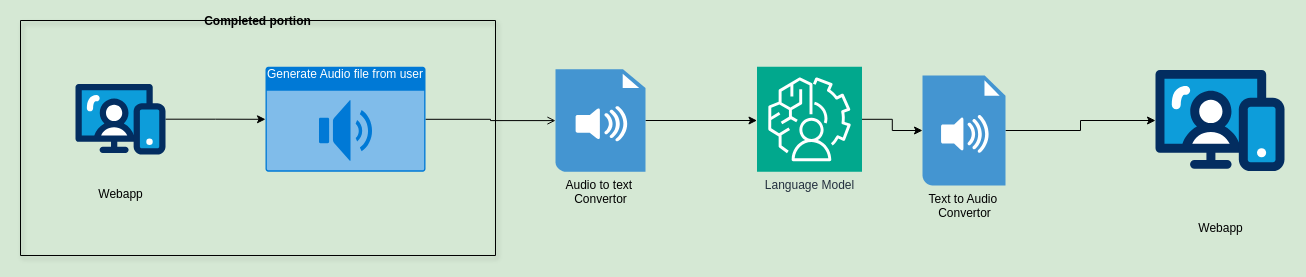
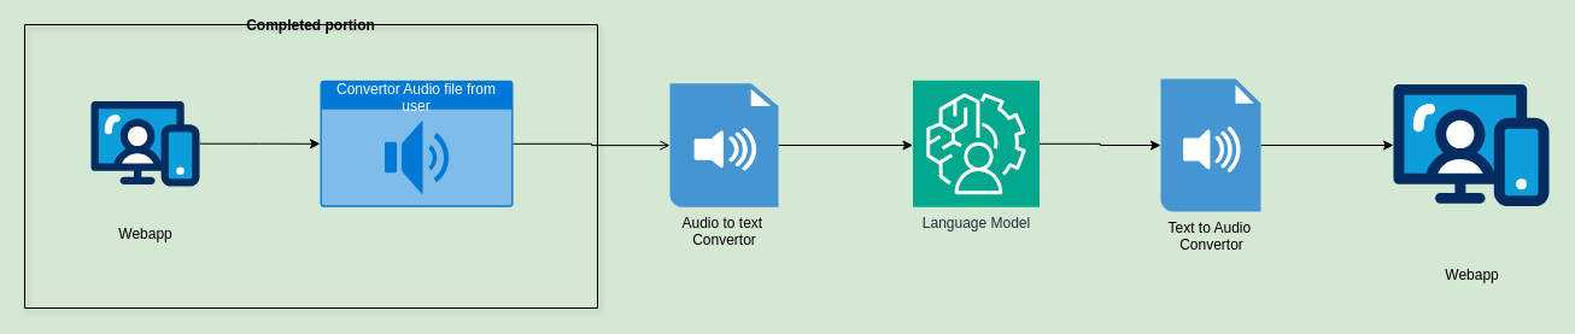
- <mxCell id="12" value="Generate Audio file from user" style="html=1;whiteSpace=wrap;strokeColor=none;fillColor=#0079D6;labelPosition=center;verticalLabelPosition=middle;verticalAlign=top;align=center;fontSize=12;outlineConnect=0;spacingTop=-6;fontColor=#FFFFFF;sketch=0;shape=mxgraph.sitemap.audio;" vertex="1" parent="1"><mxGeometry x="265" y="66.25" width="160" height="105" as="geometry" /></mxCell>
+ <mxCell id="12" value="Convertor Audio file from user" style="html=1;whiteSpace=wrap;strokeColor=none;fillColor=#0079D6;labelPosition=center;verticalLabelPosition=middle;verticalAlign=top;align=center;fontSize=12;outlineConnect=0;spacingTop=-6;fontColor=#FFFFFF;sketch=0;shape=mxgraph.sitemap.audio;" vertex="1" parent="1"><mxGeometry x="265" y="66.25" width="160" height="105" as="geometry" /></mxCell>
- <mxCell id="9" value="&lt;div&gt;&lt;div&gt;&lt;div&gt;Text to Audio&amp;nbsp;&lt;/div&gt;&lt;div&gt;Convertor&lt;/div&gt;&lt;/div&gt;&lt;/div&gt;" style="shadow=0;dashed=0;html=1;strokeColor=none;fillColor=#4495D1;labelPosition=center;verticalLabelPosition=bottom;verticalAlign=top;align=center;outlineConnect=0;shape=mxgraph.veeam.audio_file;flipH=0;" parent="1" vertex="1"><mxGeometry x="922" y="75" width="83" height="110" as="geometry" /></mxCell>
+ <mxCell id="9" value="&lt;div&gt;&lt;div&gt;&lt;div&gt;Text to Audio&amp;nbsp;&lt;/div&gt;&lt;div&gt;Convertor&lt;/div&gt;&lt;/div&gt;&lt;/div&gt;" style="shadow=0;dashed=0;html=1;strokeColor=none;fillColor=#4495D1;labelPosition=center;verticalLabelPosition=bottom;verticalAlign=top;align=center;outlineConnect=0;shape=mxgraph.veeam.audio_file;flipH=0;" parent="1" vertex="1"><mxGeometry x="962" y="65" width="83" height="110" as="geometry" /></mxCell>
